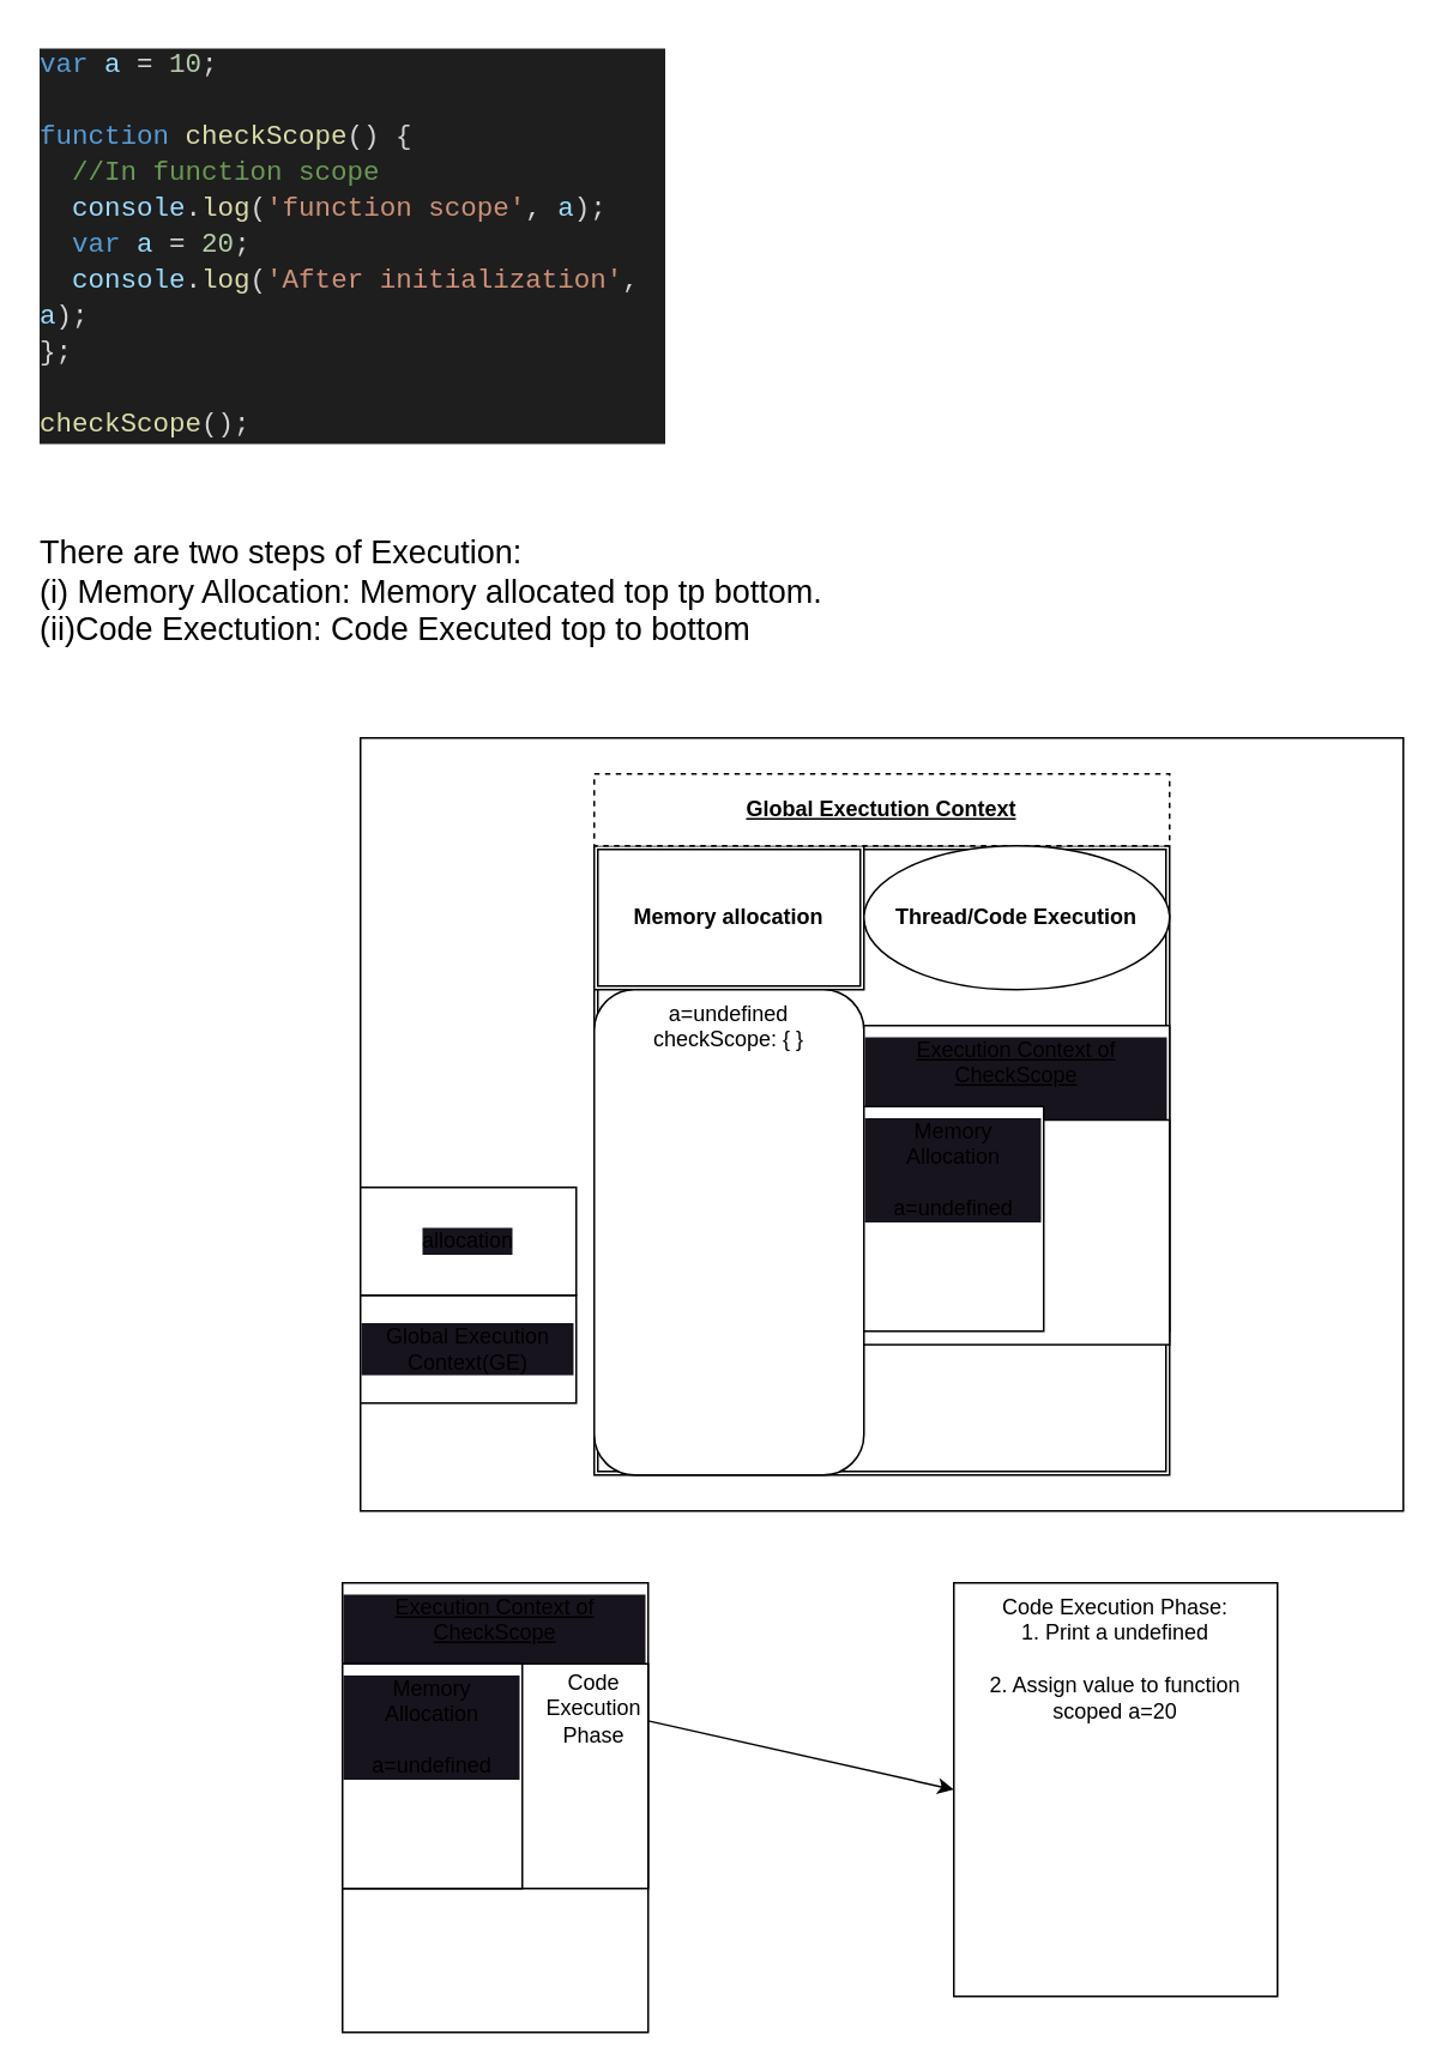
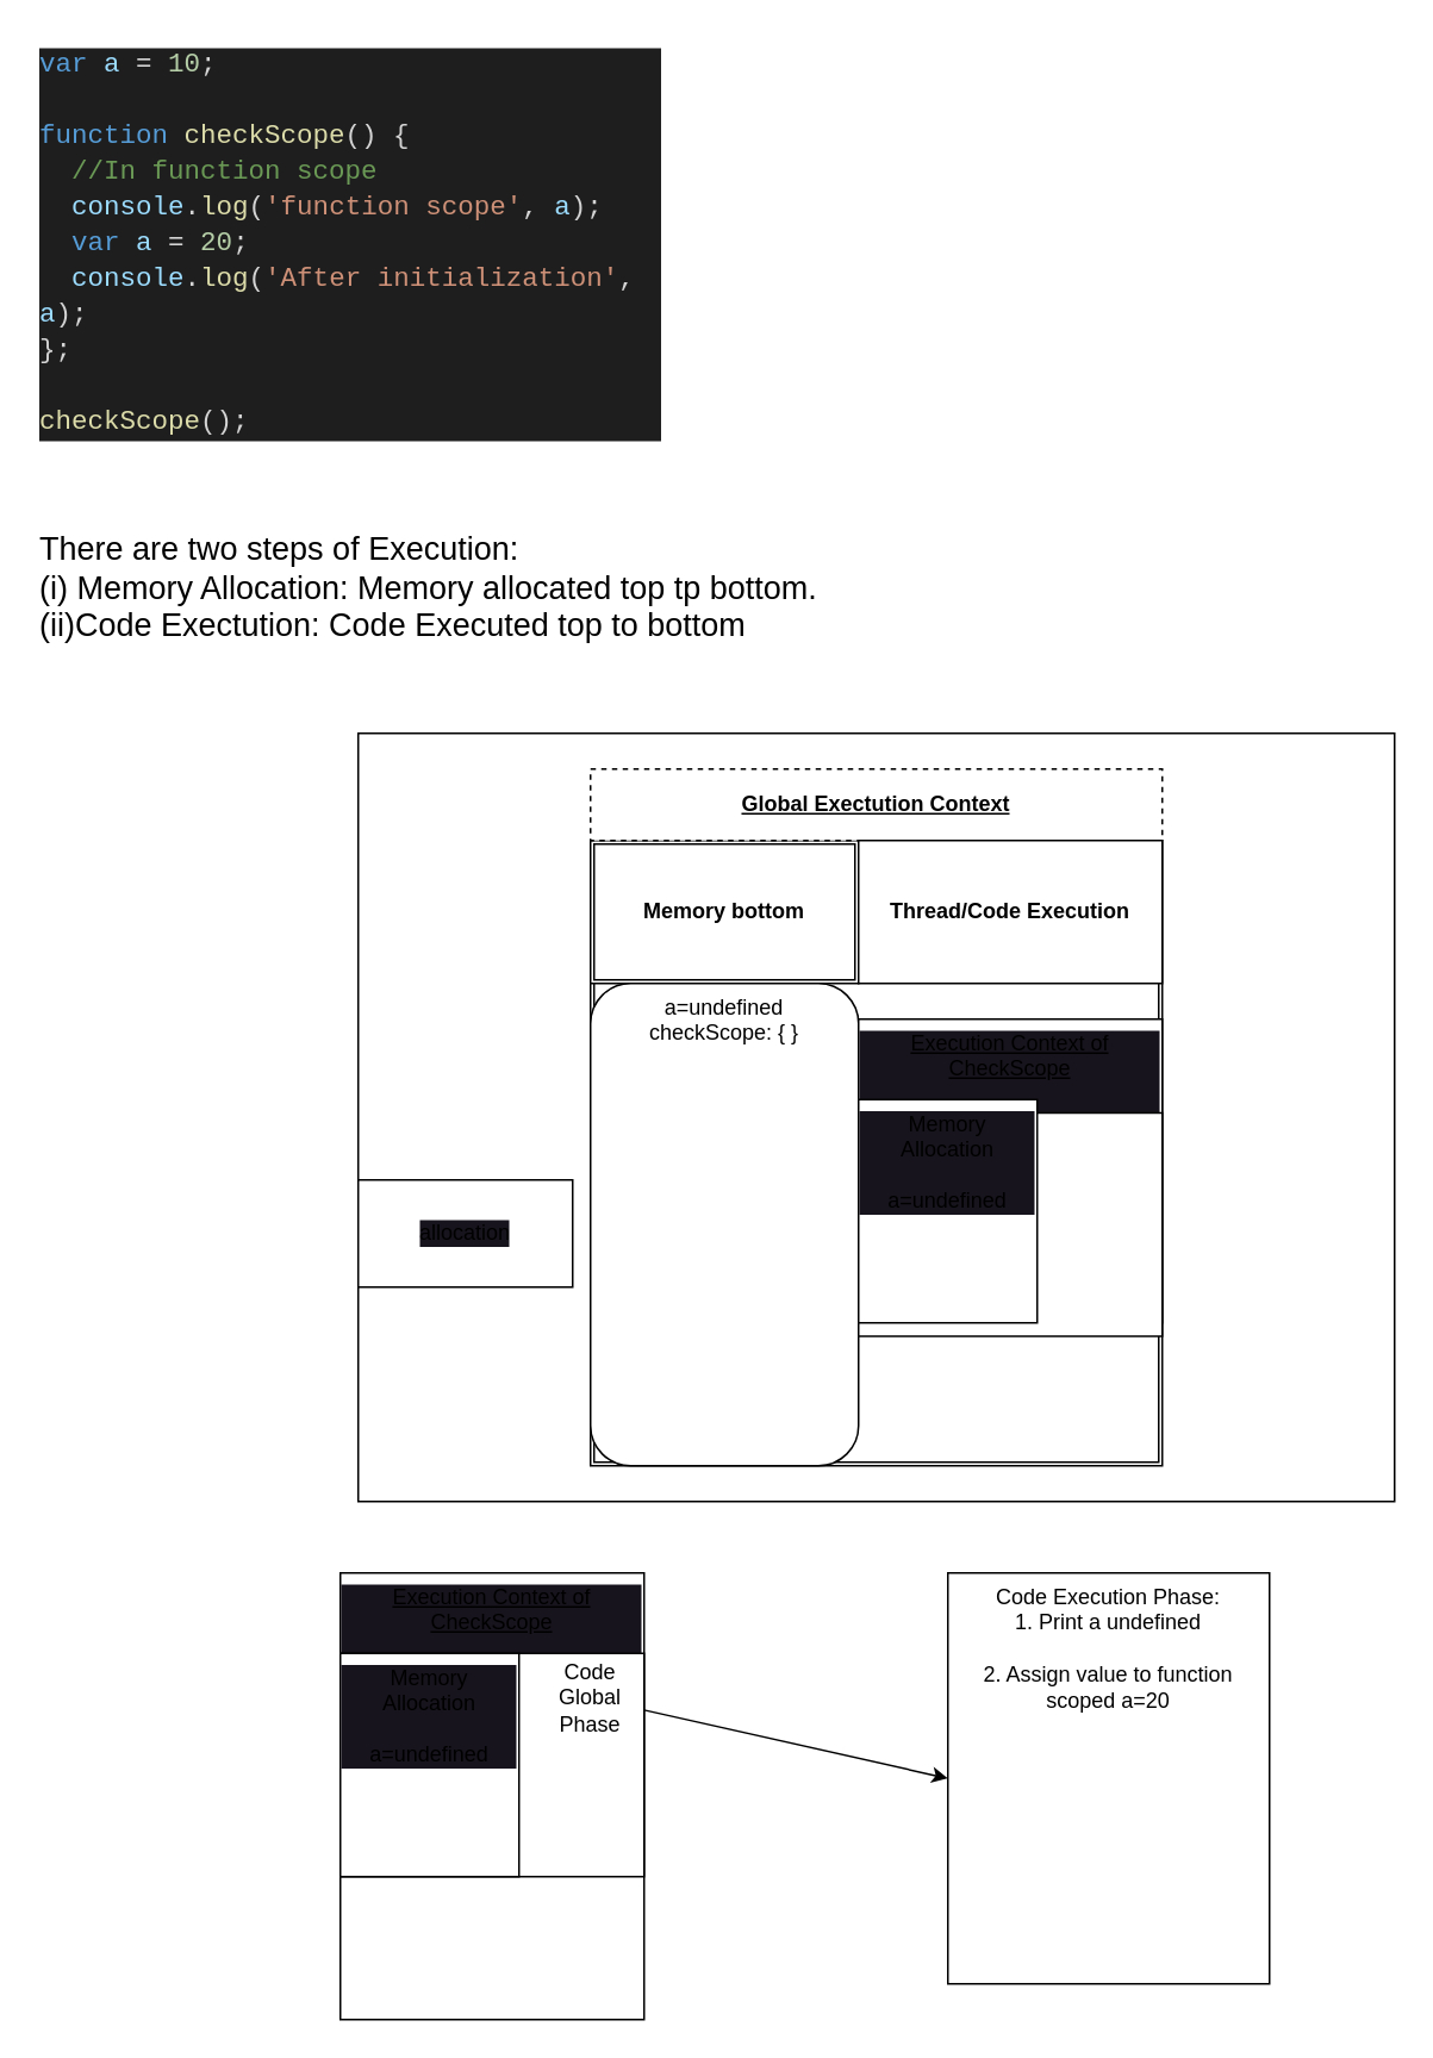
- <mxCell id="6" value="&lt;b&gt;Memory allocation&lt;/b&gt;" style="shape=ext;double=1;rounded=0;whiteSpace=wrap;html=1;" parent="1" vertex="1"><mxGeometry x="330" y="470" width="150" height="80" as="geometry" /></mxCell>
+ <mxCell id="6" value="&lt;b&gt;Memory bottom&lt;/b&gt;" style="shape=ext;double=1;rounded=0;whiteSpace=wrap;html=1;" parent="1" vertex="1"><mxGeometry x="330" y="470" width="150" height="80" as="geometry" /></mxCell>
- <mxCell id="20" value="&lt;b&gt;Thread/Code Execution&lt;/b&gt;" style="ellipse;whiteSpace=wrap;html=1;" vertex="1" parent="1"><mxGeometry x="480" y="470" width="170" height="80" as="geometry" /></mxCell>
+ <mxCell id="20" value="&lt;b&gt;Thread/Code Execution&lt;/b&gt;" style="rounded=0;whiteSpace=wrap;html=1;" vertex="1" parent="1"><mxGeometry x="480" y="470" width="170" height="80" as="geometry" /></mxCell>
- <mxCell id="11" value="Global Execution Context(GE)" style="rounded=0;whiteSpace=wrap;html=1;labelBackgroundColor=#18141D;" parent="1" vertex="1"><mxGeometry x="200" y="720" width="120" height="60" as="geometry" /></mxCell>
- <mxCell id="18" value="Code Execution Phase" style="text;html=1;strokeColor=none;fillColor=none;align=center;verticalAlign=middle;whiteSpace=wrap;rounded=0;" parent="1" vertex="1"><mxGeometry x="300" y="935" width="60" height="30" as="geometry" /></mxCell>
+ <mxCell id="18" value="Code Global Phase" style="text;html=1;strokeColor=none;fillColor=none;align=center;verticalAlign=middle;whiteSpace=wrap;rounded=0;" parent="1" vertex="1"><mxGeometry x="300" y="935" width="60" height="30" as="geometry" /></mxCell>
